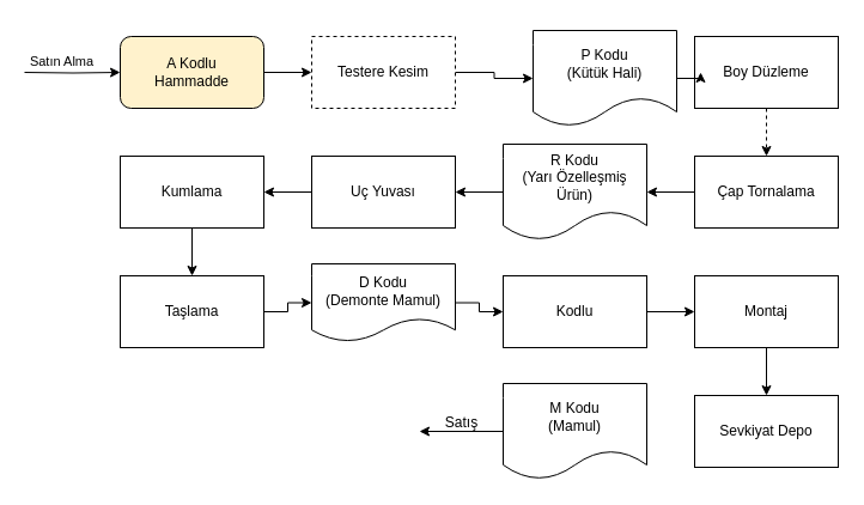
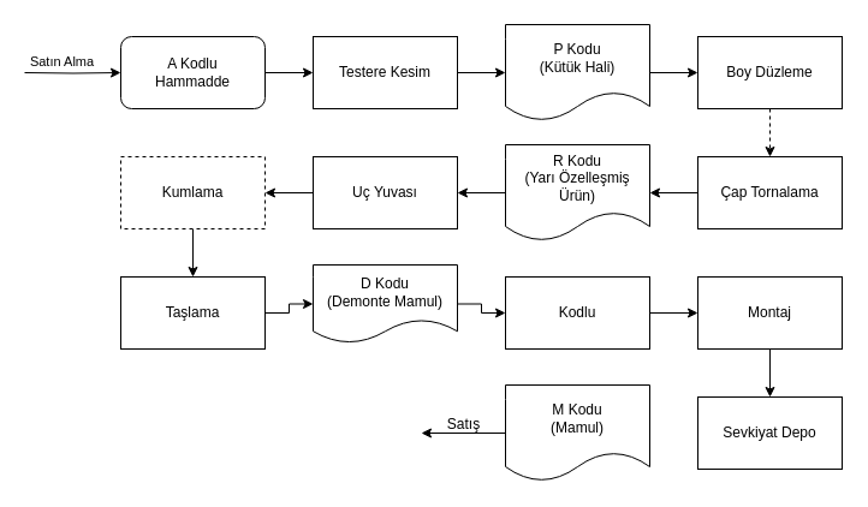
- <mxCell id="7" value="A Kodlu&lt;div&gt;Hammadde&lt;/div&gt;" style="rounded=1;whiteSpace=wrap;html=1;fillColor=#fff2cc;" vertex="1" parent="1"><mxGeometry x="100" y="30" width="120" height="60" as="geometry" /></mxCell>
+ <mxCell id="7" value="A Kodlu&lt;div&gt;Hammadde&lt;/div&gt;" style="rounded=1;whiteSpace=wrap;html=1;" vertex="1" parent="1"><mxGeometry x="100" y="30" width="120" height="60" as="geometry" /></mxCell>
- <mxCell id="3" value="Testere Kesim" style="rounded=0;whiteSpace=wrap;html=1;dashed=1;" vertex="1" parent="1"><mxGeometry x="260" y="30" width="120" height="60" as="geometry" /></mxCell>
+ <mxCell id="3" value="Testere Kesim" style="rounded=0;whiteSpace=wrap;html=1;" vertex="1" parent="1"><mxGeometry x="260" y="30" width="120" height="60" as="geometry" /></mxCell>
- <mxCell id="9" value="P Kodu&lt;div&gt;(Kütük Hali)&lt;/div&gt;" style="shape=document;whiteSpace=wrap;html=1;boundedLbl=1;" vertex="1" parent="1"><mxGeometry x="445" y="25" width="120" height="80" as="geometry" /></mxCell>
+ <mxCell id="9" value="P Kodu&lt;div&gt;(Kütük Hali)&lt;/div&gt;" style="shape=document;whiteSpace=wrap;html=1;boundedLbl=1;" vertex="1" parent="1"><mxGeometry x="420" y="20" width="120" height="80" as="geometry" /></mxCell>
- <mxCell id="19" value="Kumlama" style="rounded=0;whiteSpace=wrap;html=1;" vertex="1" parent="1"><mxGeometry x="100" y="130" width="120" height="60" as="geometry" /></mxCell>
+ <mxCell id="19" value="Kumlama" style="rounded=0;whiteSpace=wrap;html=1;dashed=1;" vertex="1" parent="1"><mxGeometry x="100" y="130" width="120" height="60" as="geometry" /></mxCell>
